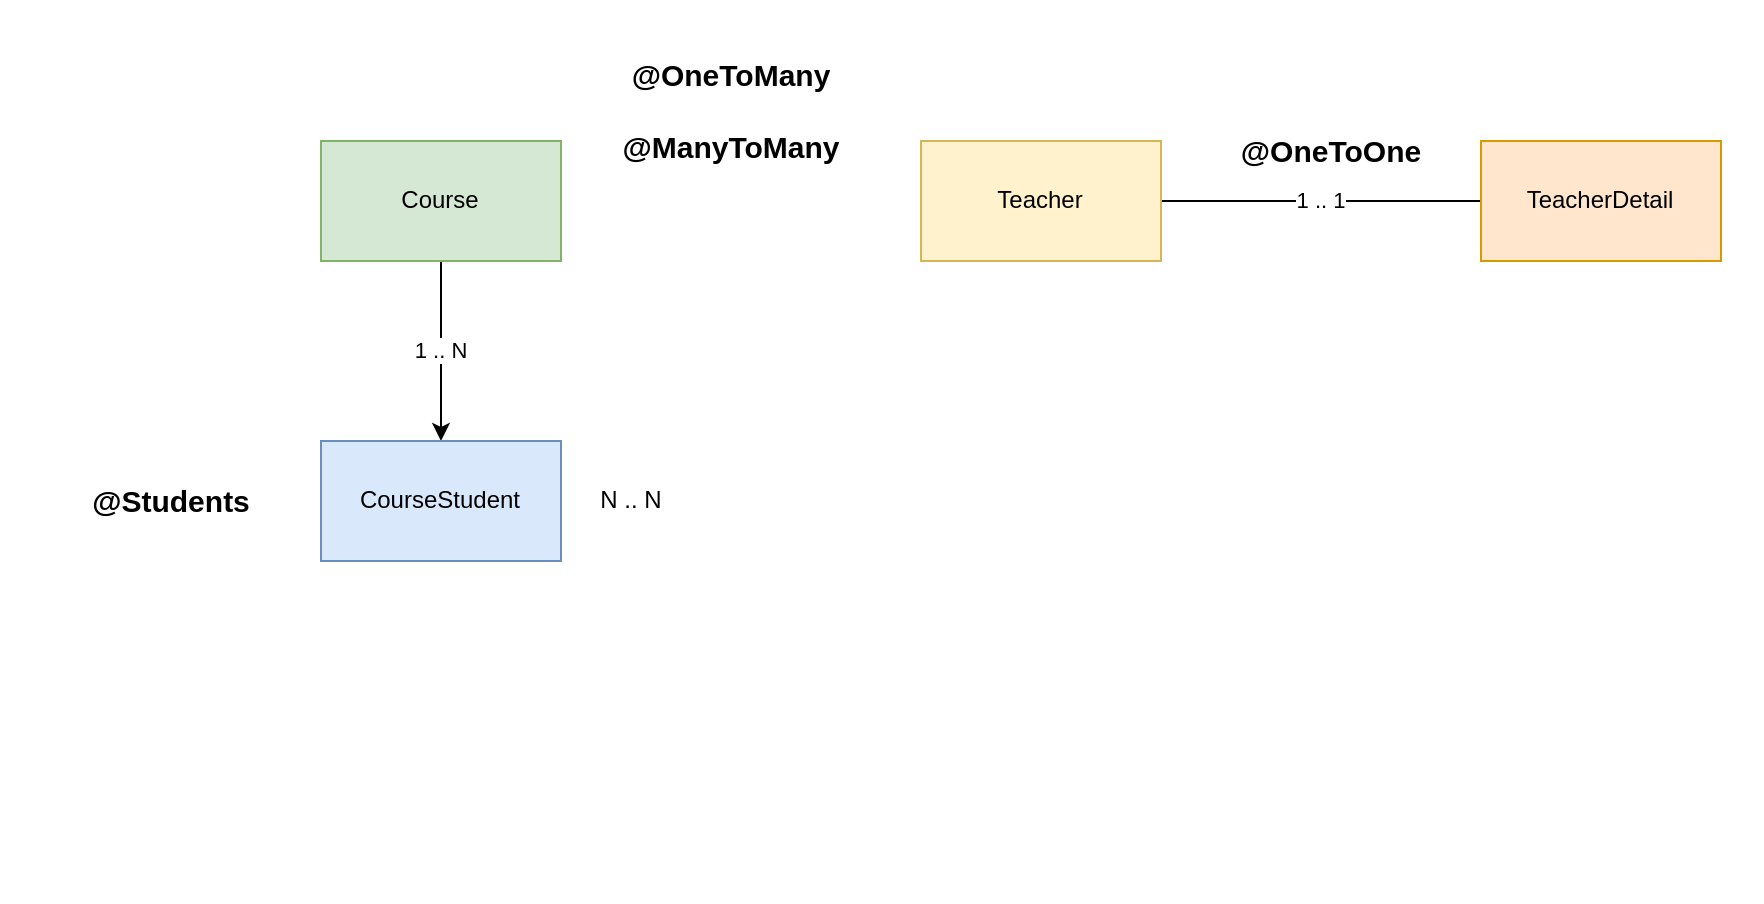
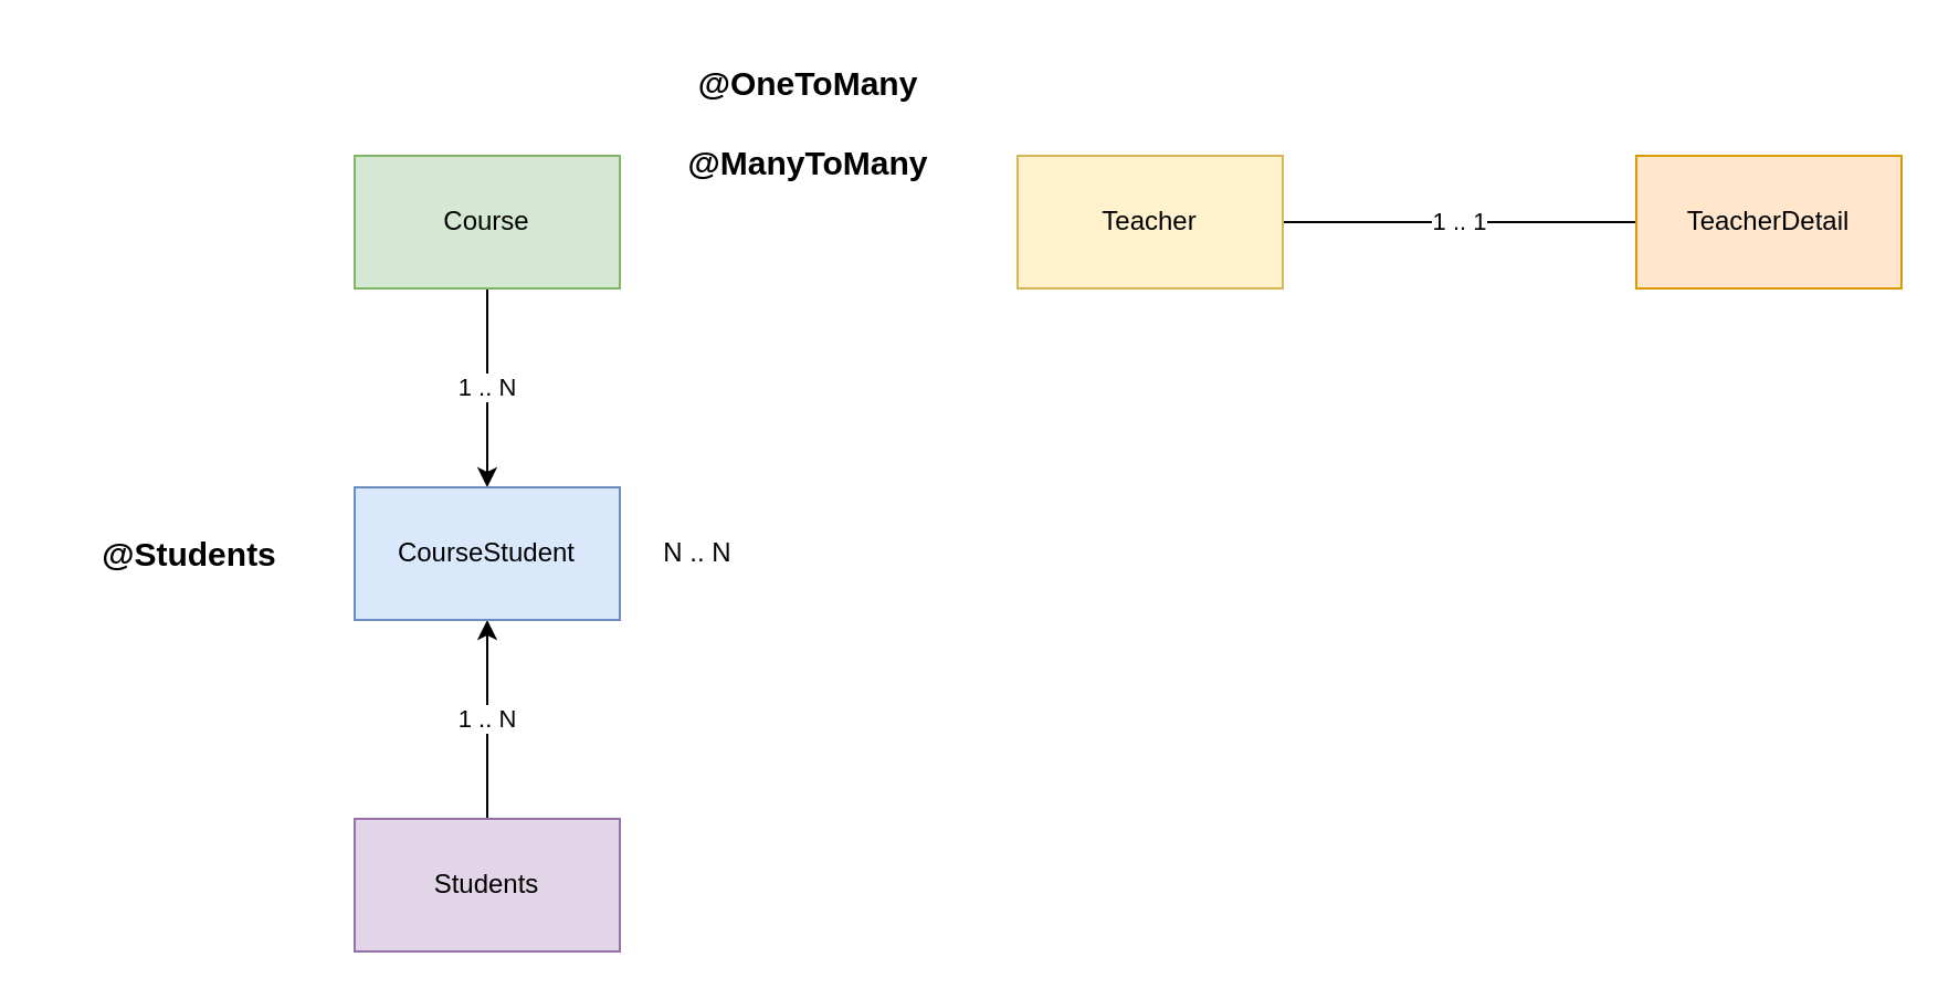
- <mxCell id="11" value="@OneToOne" style="text;html=1;align=center;verticalAlign=middle;resizable=0;points=[];autosize=1;strokeColor=none;fillColor=none;fontStyle=1;fontSize=15;" vertex="1" parent="1"><mxGeometry x="610" y="60" width="110" height="30" as="geometry" /></mxCell>
+ <mxCell id="6" value="1 .. N" style="edgeStyle=orthogonalEdgeStyle;rounded=0;orthogonalLoop=1;jettySize=auto;html=1;" edge="1" parent="1" source="7" target="9"><mxGeometry relative="1" as="geometry" /></mxCell>
+ <mxCell id="7" value="Students" style="rounded=0;whiteSpace=wrap;html=1;fillColor=#e1d5e7;strokeColor=#9673a6;" vertex="1" parent="1"><mxGeometry x="160" y="370" width="120" height="60" as="geometry" /></mxCell>
